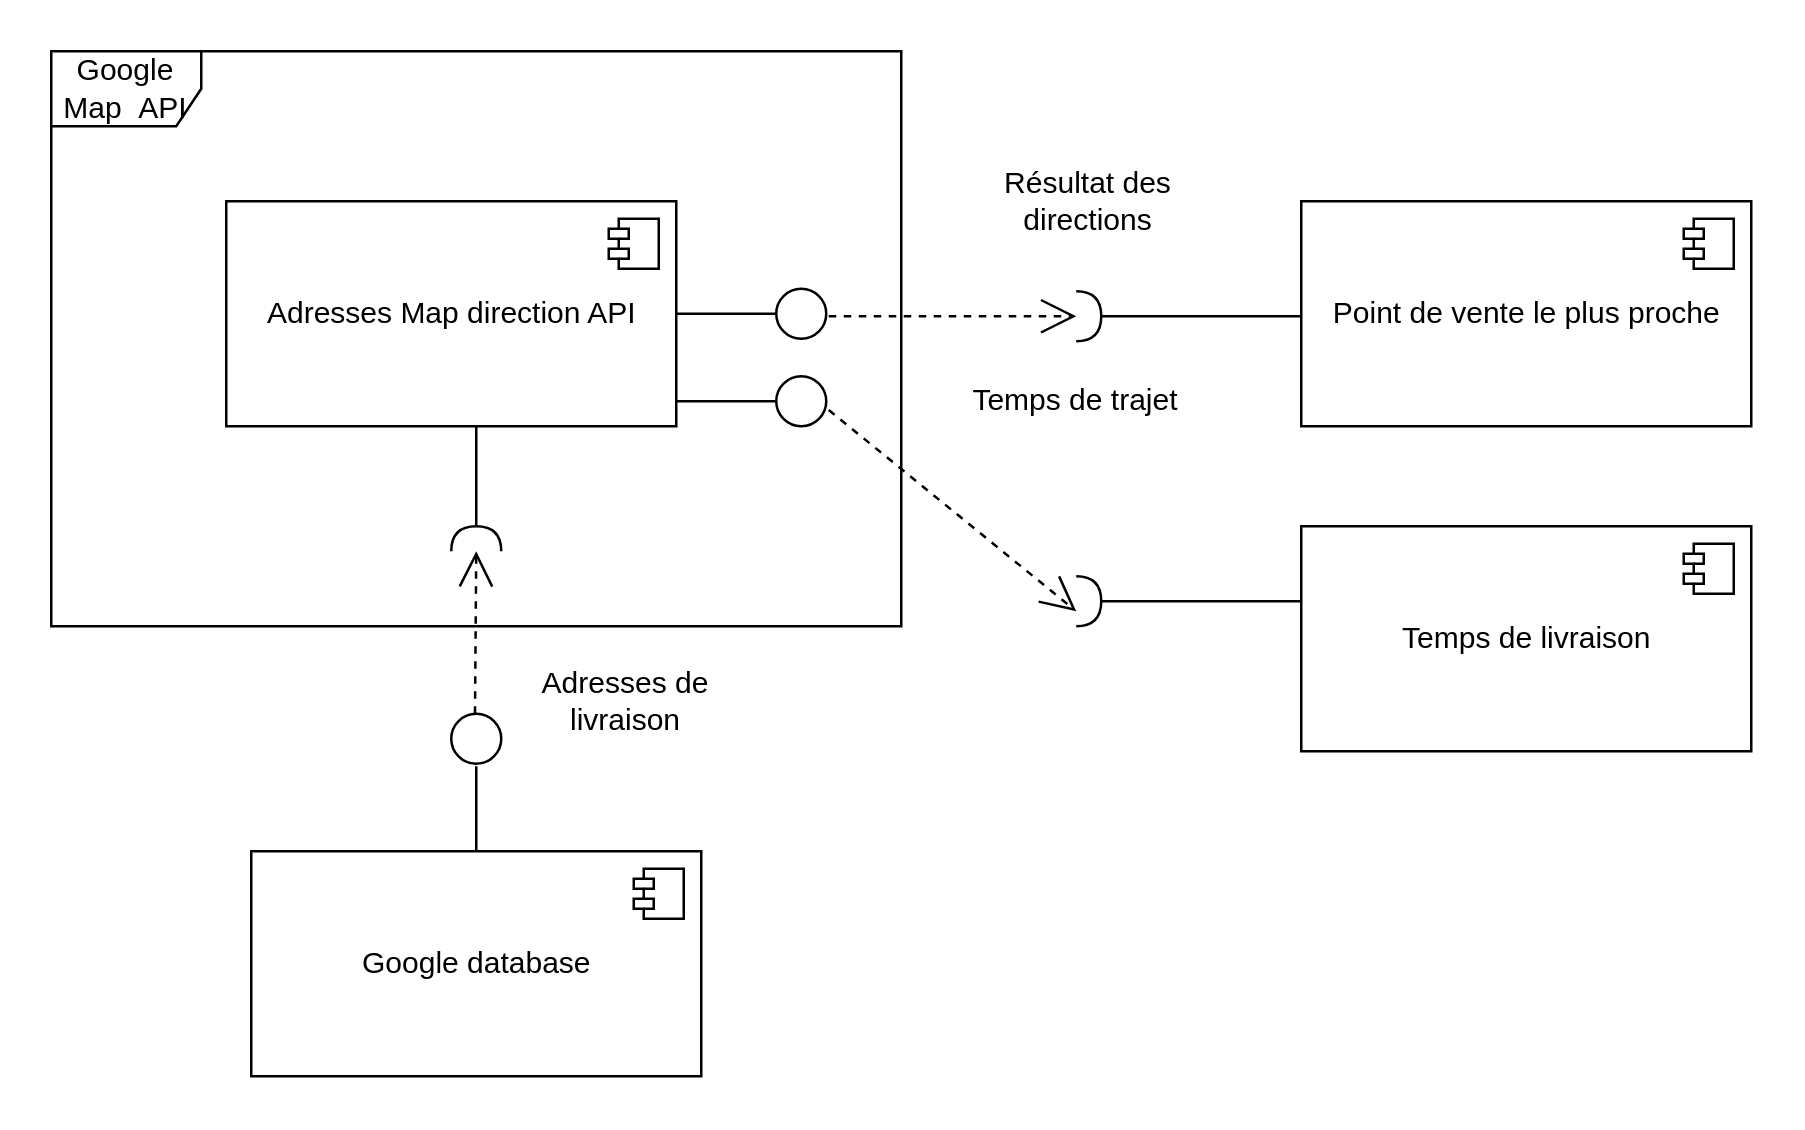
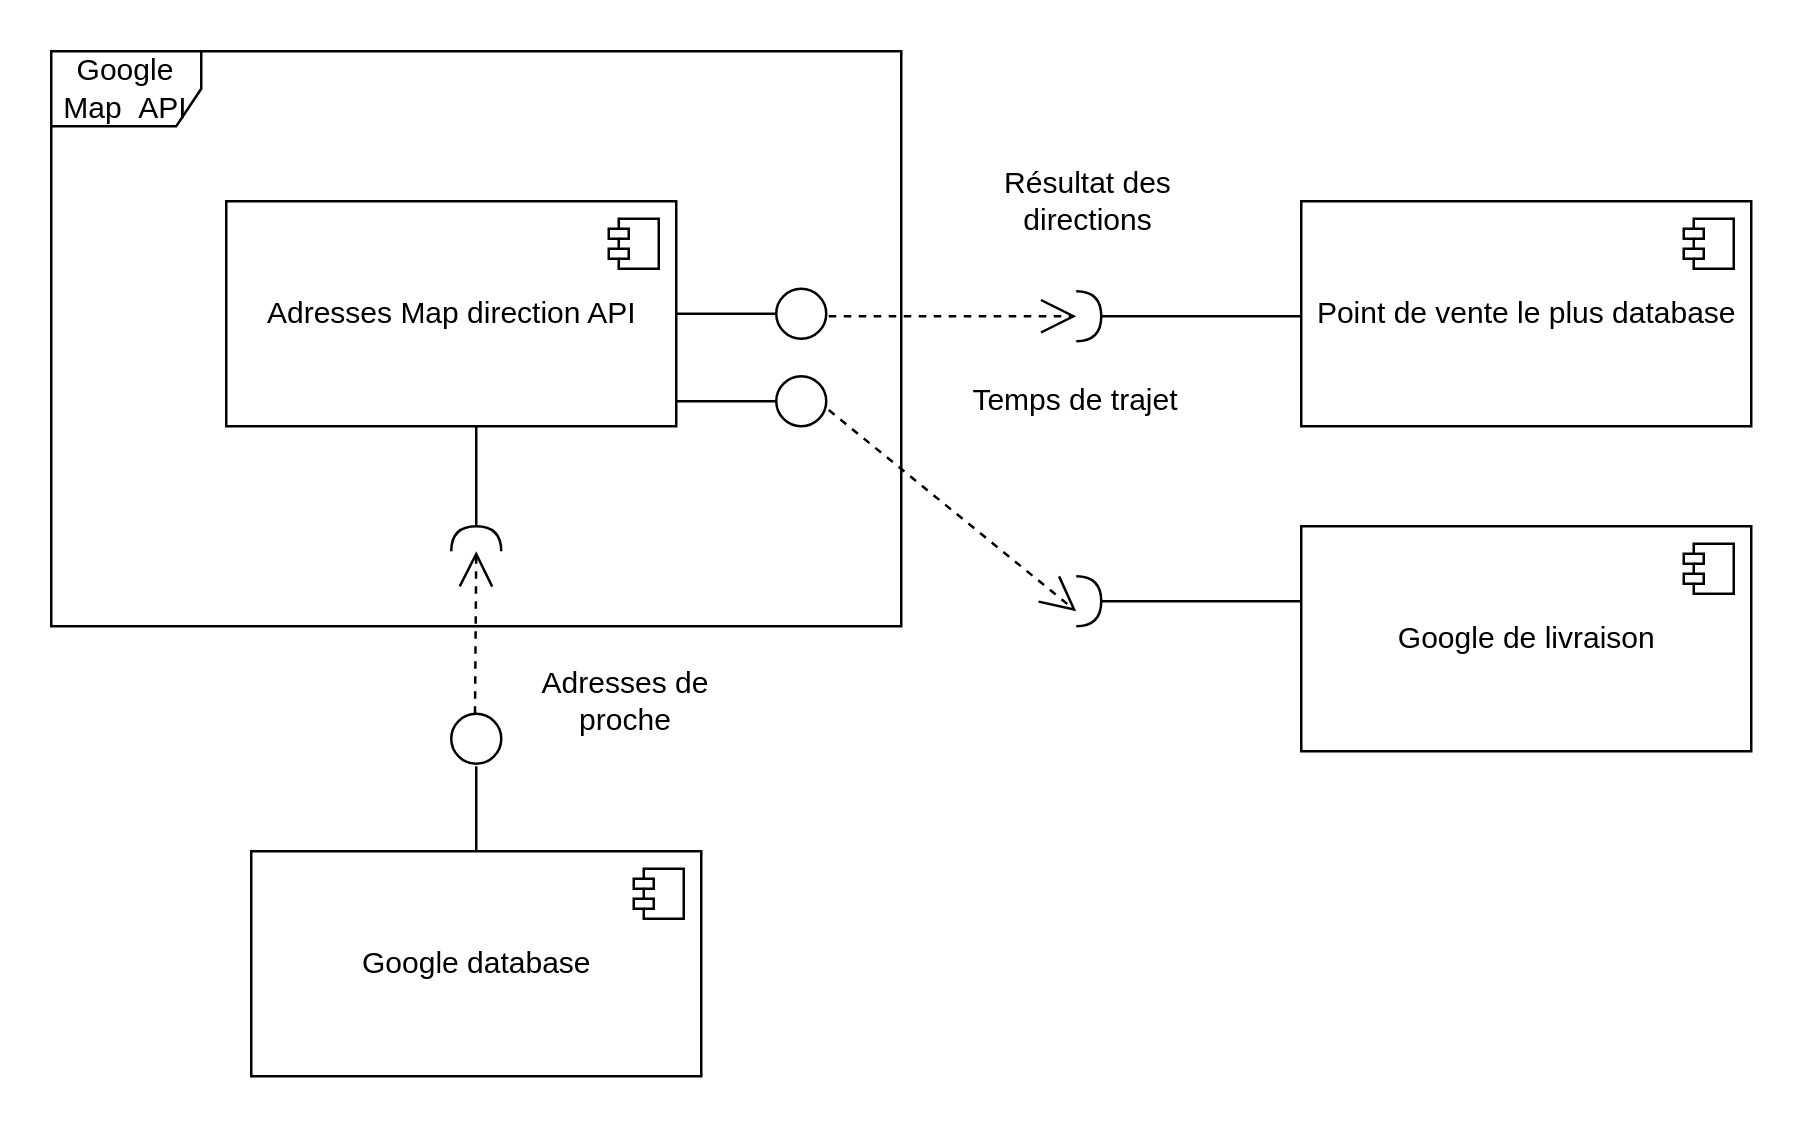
- <mxCell id="8" value="Point de vente le plus proche" style="html=1;dropTarget=0;" vertex="1" parent="1"><mxGeometry x="520" y="80" width="180" height="90" as="geometry" /></mxCell>
+ <mxCell id="8" value="Point de vente le plus database" style="html=1;dropTarget=0;" vertex="1" parent="1"><mxGeometry x="520" y="80" width="180" height="90" as="geometry" /></mxCell>
- <mxCell id="17" value="Temps de livraison" style="html=1;dropTarget=0;" vertex="1" parent="1"><mxGeometry x="520" y="210" width="180" height="90" as="geometry" /></mxCell>
+ <mxCell id="17" value="Google de livraison" style="html=1;dropTarget=0;" vertex="1" parent="1"><mxGeometry x="520" y="210" width="180" height="90" as="geometry" /></mxCell>
- <mxCell id="28" value="Adresses de livraison" style="text;html=1;strokeColor=none;fillColor=none;align=center;verticalAlign=middle;whiteSpace=wrap;rounded=0;" vertex="1" parent="1"><mxGeometry x="200" y="270" width="100" height="20" as="geometry" /></mxCell>
+ <mxCell id="28" value="Adresses de proche" style="text;html=1;strokeColor=none;fillColor=none;align=center;verticalAlign=middle;whiteSpace=wrap;rounded=0;" vertex="1" parent="1"><mxGeometry x="200" y="270" width="100" height="20" as="geometry" /></mxCell>
